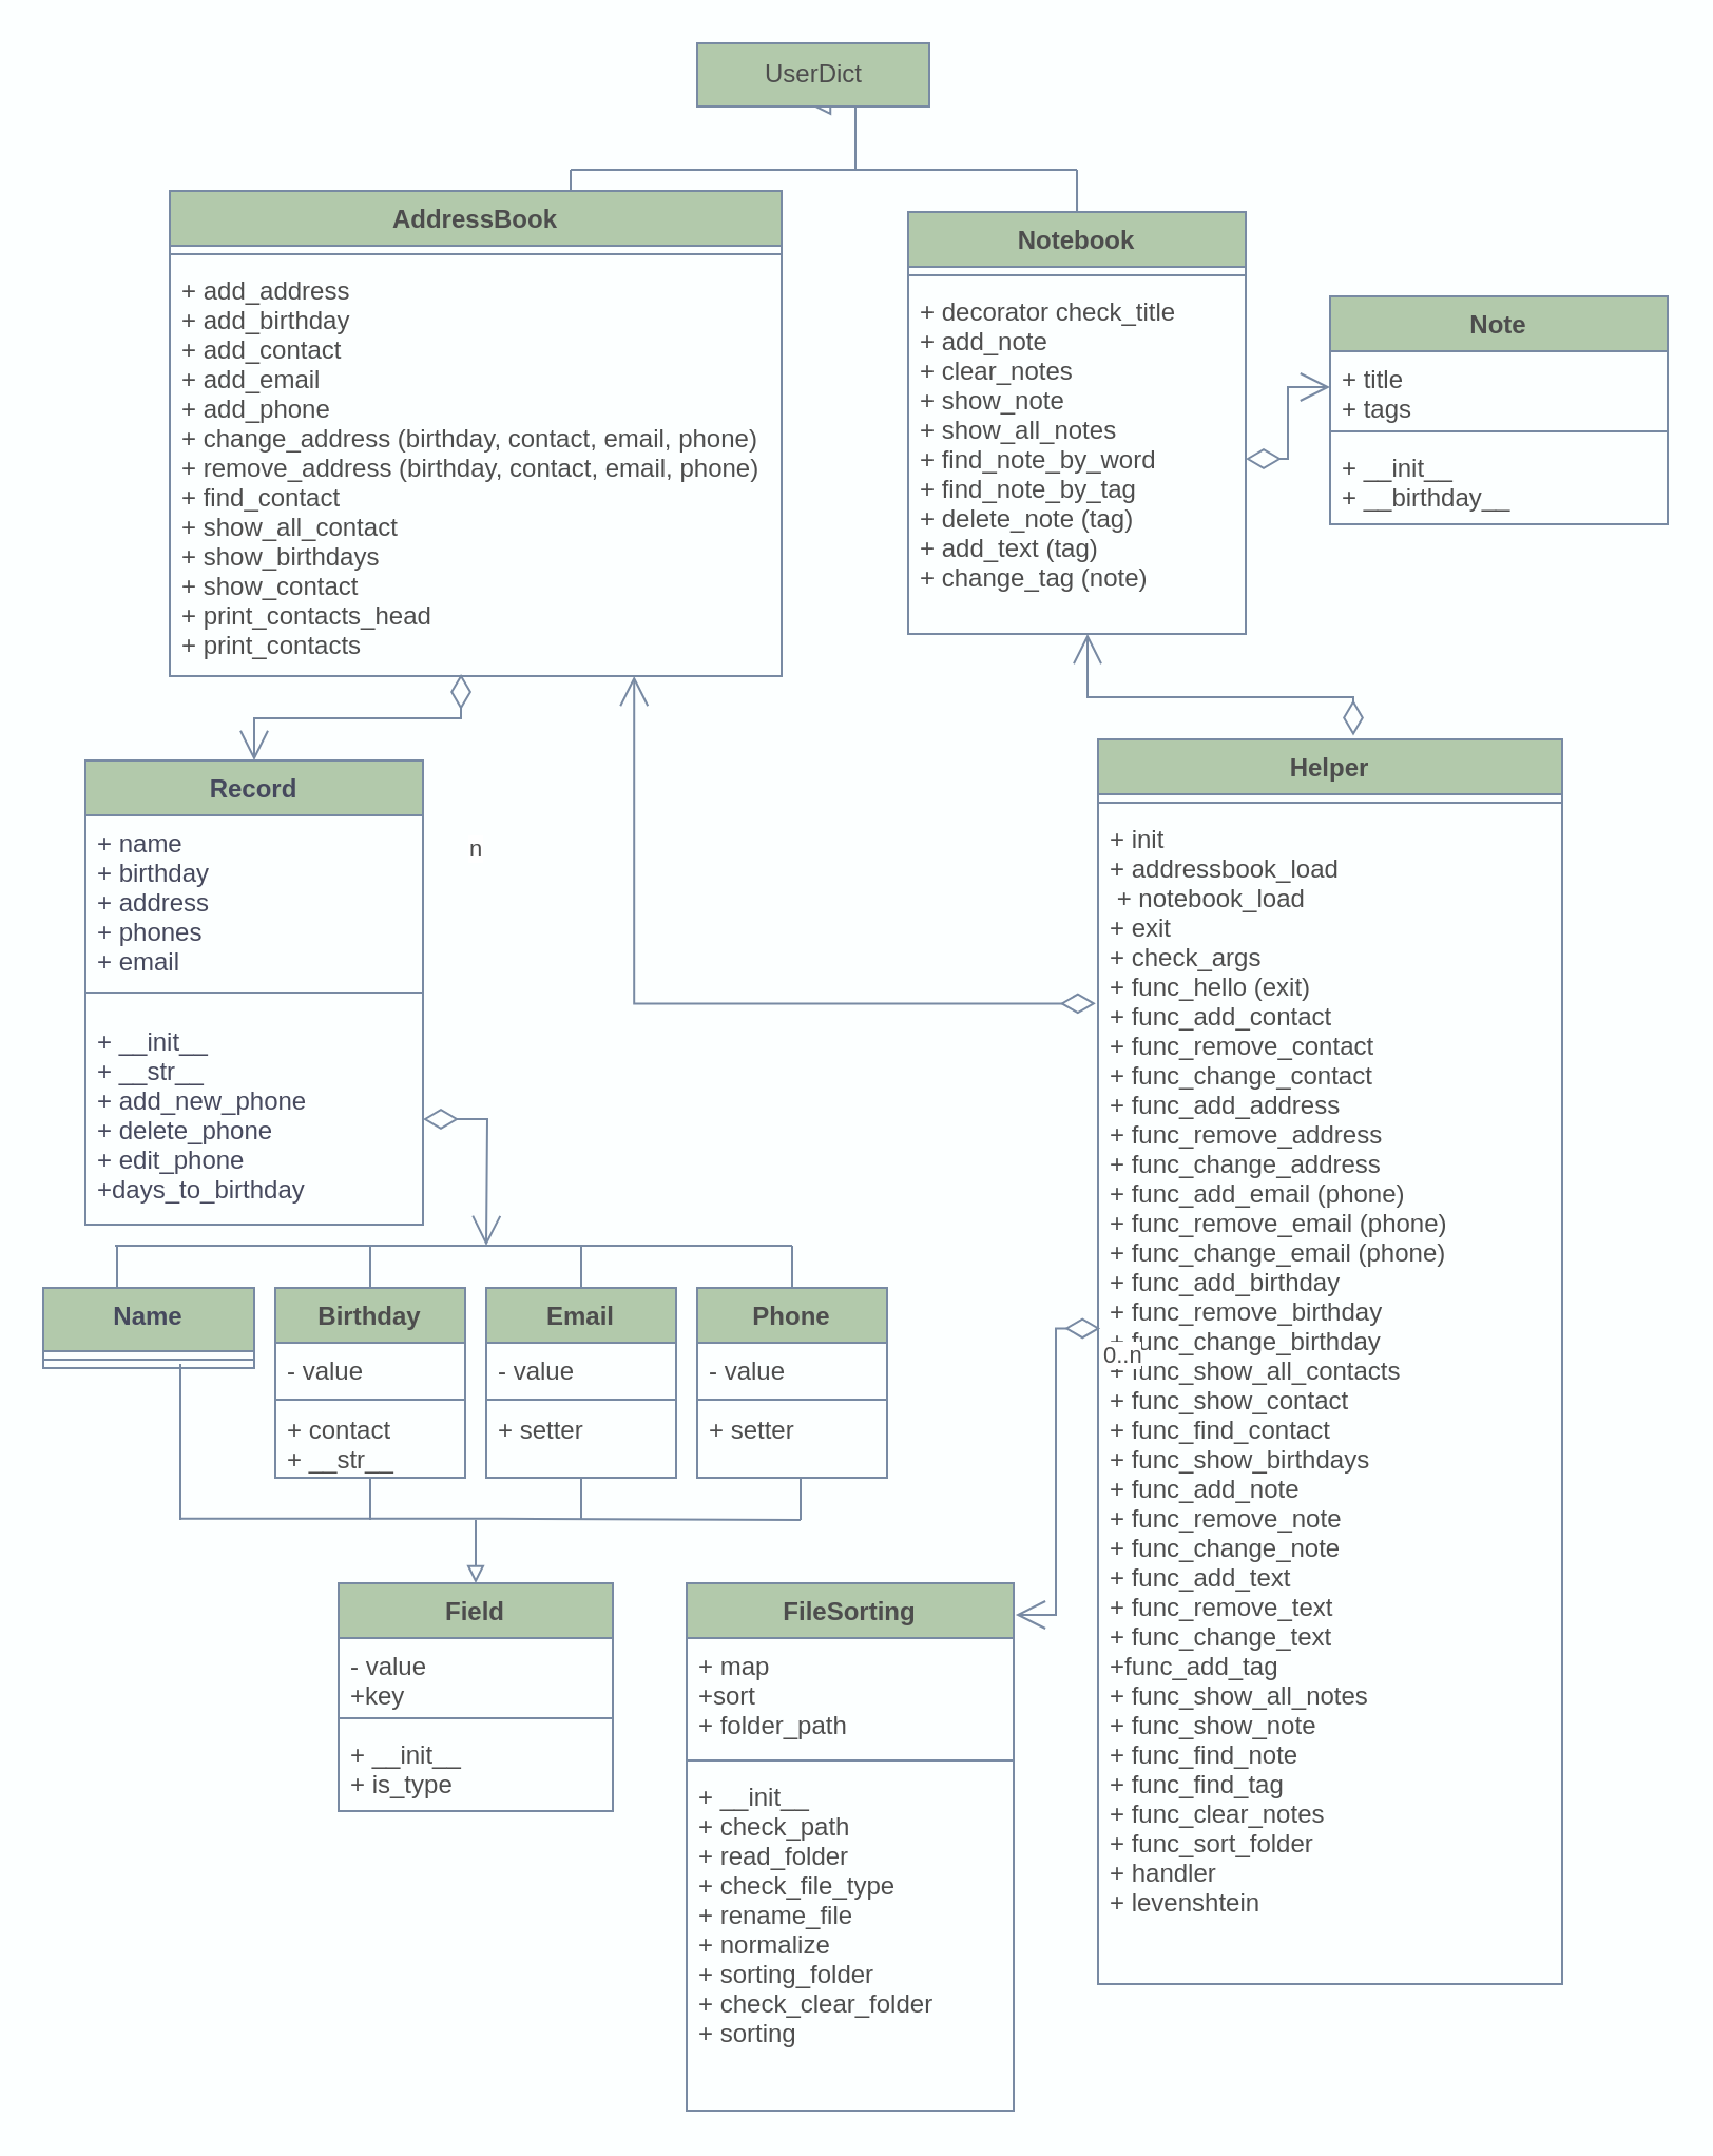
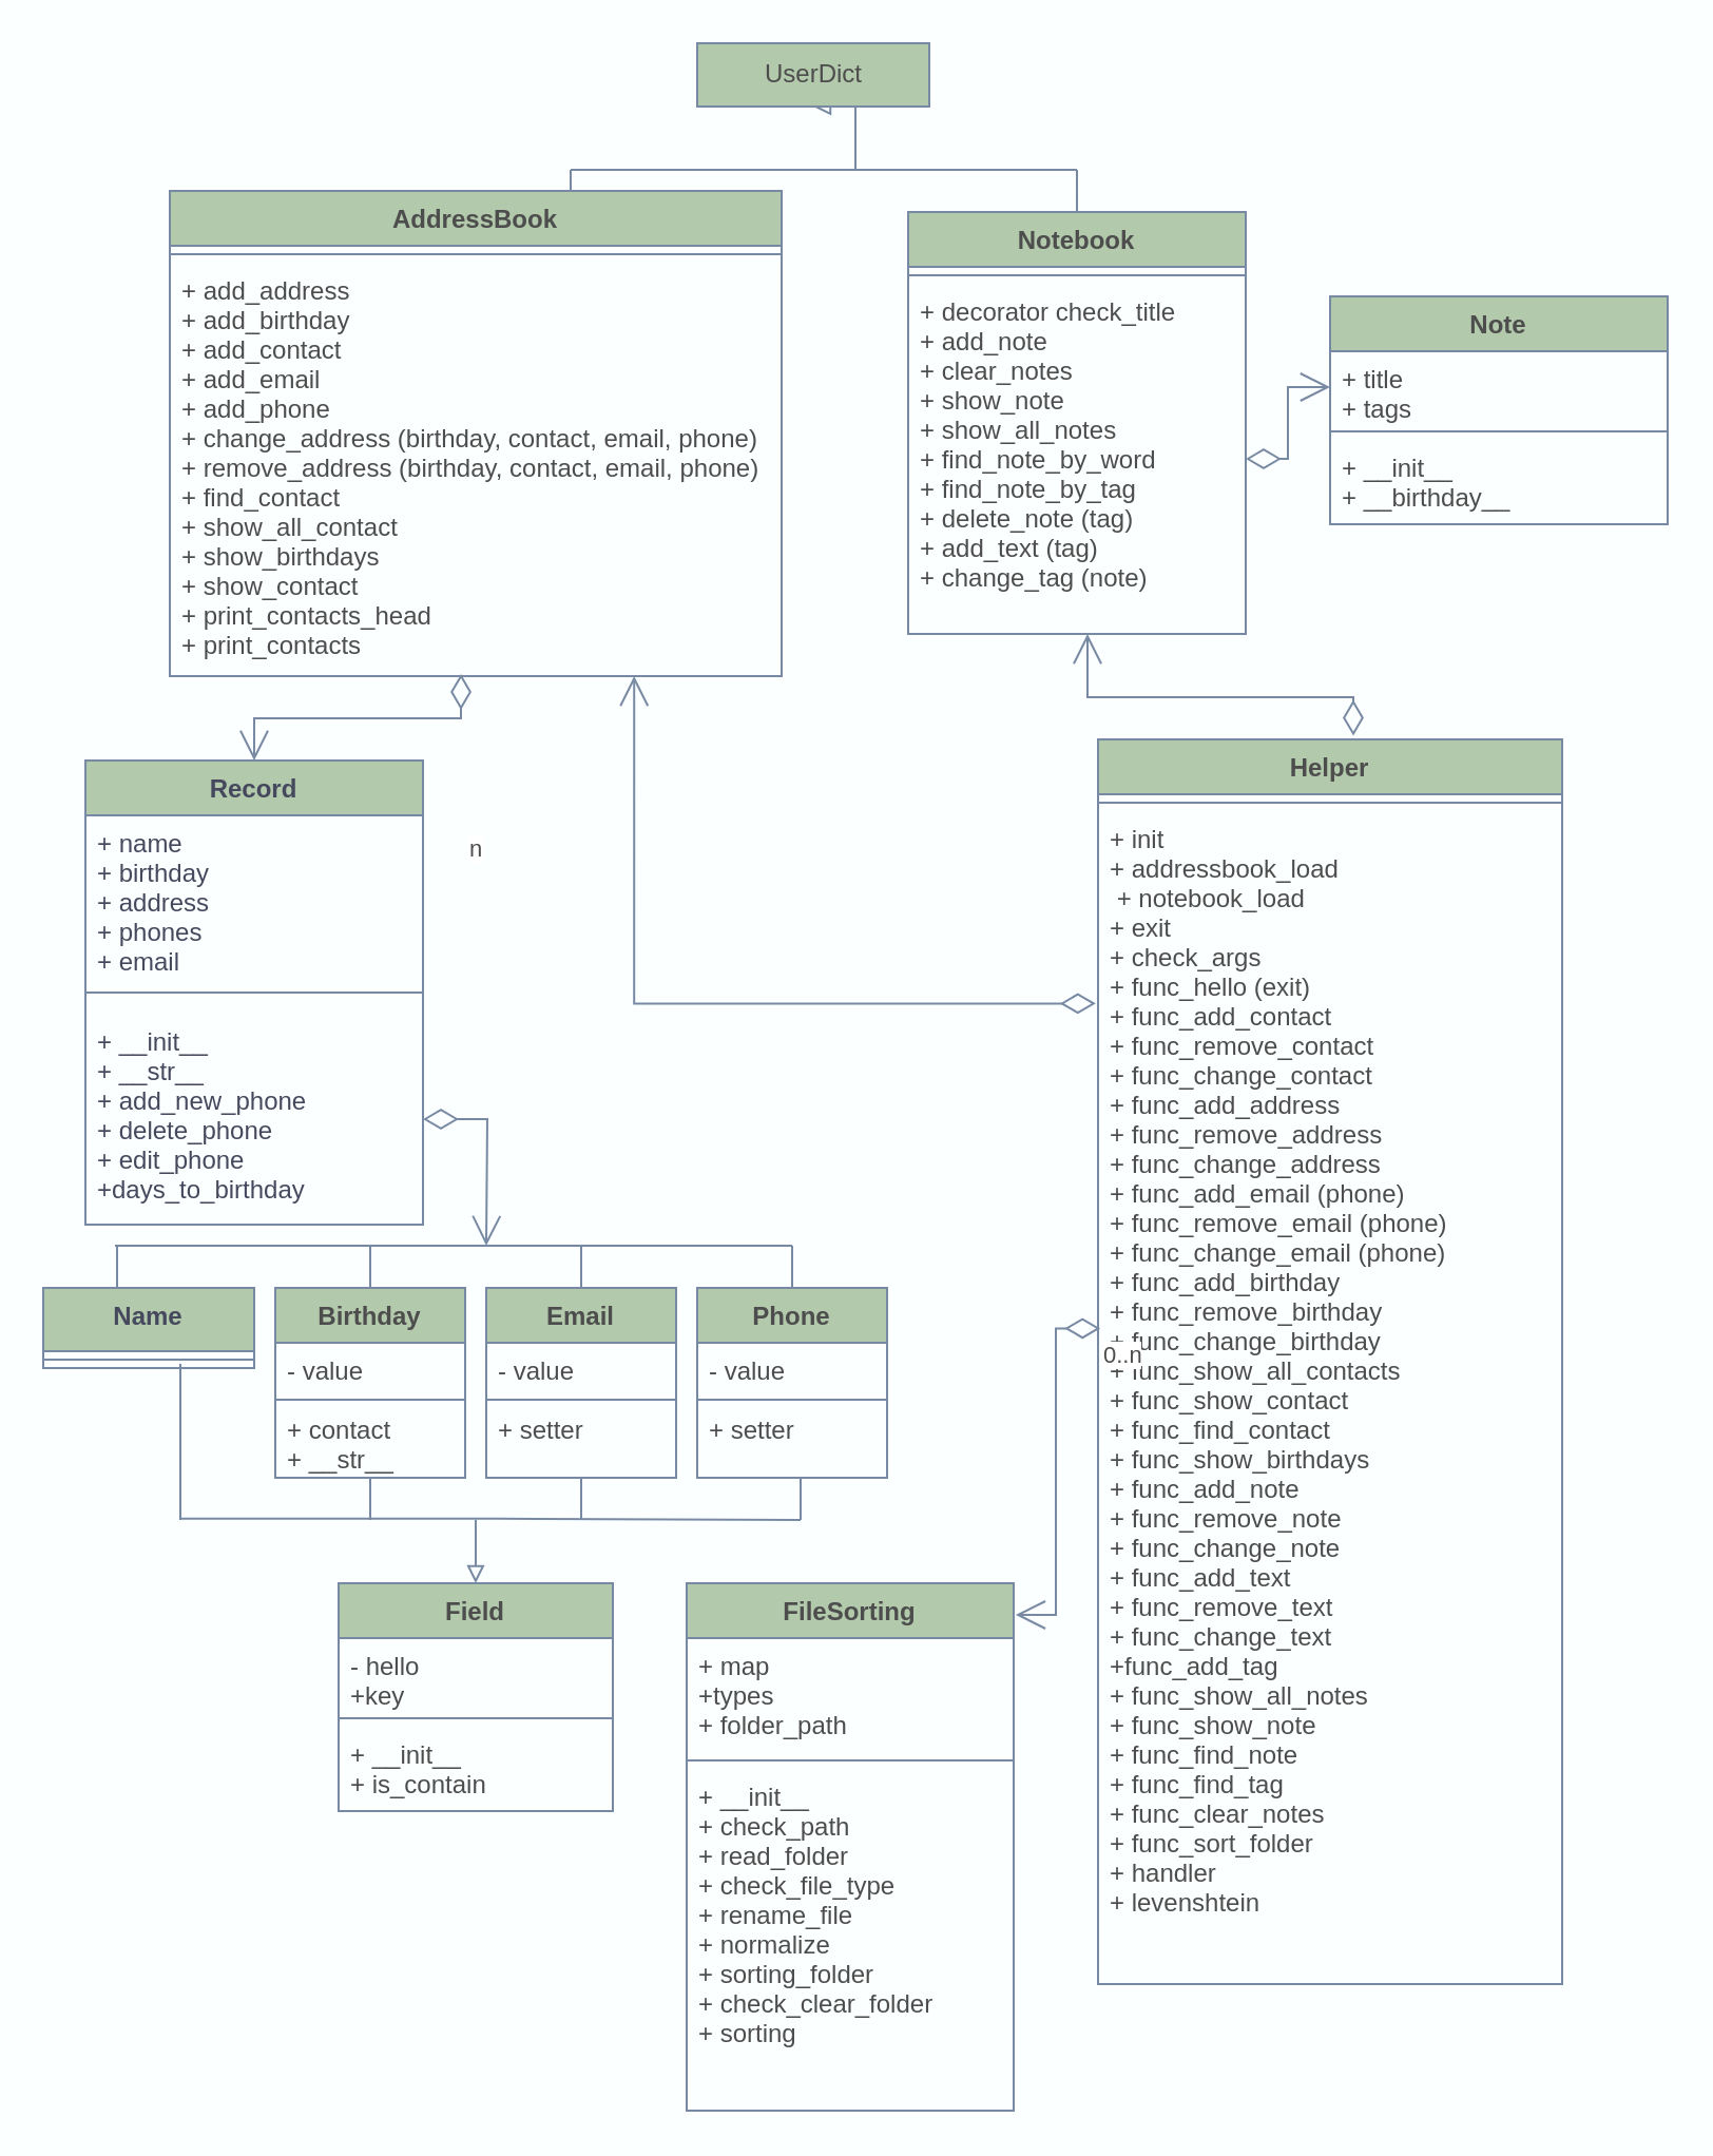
- <mxCell id="42" value="- value&#10;+key" style="text;strokeColor=none;fillColor=none;align=left;verticalAlign=top;spacingLeft=4;spacingRight=4;overflow=hidden;rotatable=0;points=[[0,0.5],[1,0.5]];portConstraint=eastwest;fontColor=#4D4D4D;" parent="41" vertex="1"><mxGeometry y="26" width="130" height="34" as="geometry" /></mxCell>
+ <mxCell id="42" value="- hello&#10;+key" style="text;strokeColor=none;fillColor=none;align=left;verticalAlign=top;spacingLeft=4;spacingRight=4;overflow=hidden;rotatable=0;points=[[0,0.5],[1,0.5]];portConstraint=eastwest;fontColor=#4D4D4D;" parent="41" vertex="1"><mxGeometry y="26" width="130" height="34" as="geometry" /></mxCell>
- <mxCell id="64" value="+ map &#10;+sort&#10;+ folder_path" style="text;strokeColor=none;fillColor=none;align=left;verticalAlign=top;spacingLeft=4;spacingRight=4;overflow=hidden;rotatable=0;points=[[0,0.5],[1,0.5]];portConstraint=eastwest;fontColor=#4D4D4D;" vertex="1" parent="63"><mxGeometry y="26" width="155" height="54" as="geometry" /></mxCell>
+ <mxCell id="64" value="+ map &#10;+types&#10;+ folder_path" style="text;strokeColor=none;fillColor=none;align=left;verticalAlign=top;spacingLeft=4;spacingRight=4;overflow=hidden;rotatable=0;points=[[0,0.5],[1,0.5]];portConstraint=eastwest;fontColor=#4D4D4D;" vertex="1" parent="63"><mxGeometry y="26" width="155" height="54" as="geometry" /></mxCell>
- <mxCell id="44" value="+ __init__&#10;+ is_type" style="text;strokeColor=none;fillColor=none;align=left;verticalAlign=top;spacingLeft=4;spacingRight=4;overflow=hidden;rotatable=0;points=[[0,0.5],[1,0.5]];portConstraint=eastwest;fontColor=#4D4D4D;" parent="41" vertex="1"><mxGeometry y="68" width="130" height="40" as="geometry" /></mxCell>
+ <mxCell id="44" value="+ __init__&#10;+ is_contain" style="text;strokeColor=none;fillColor=none;align=left;verticalAlign=top;spacingLeft=4;spacingRight=4;overflow=hidden;rotatable=0;points=[[0,0.5],[1,0.5]];portConstraint=eastwest;fontColor=#4D4D4D;" parent="41" vertex="1"><mxGeometry y="68" width="130" height="40" as="geometry" /></mxCell>
